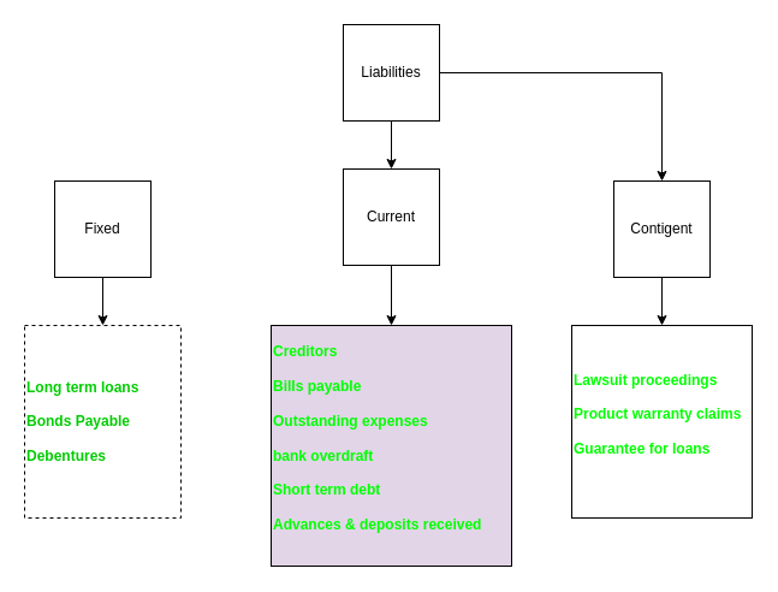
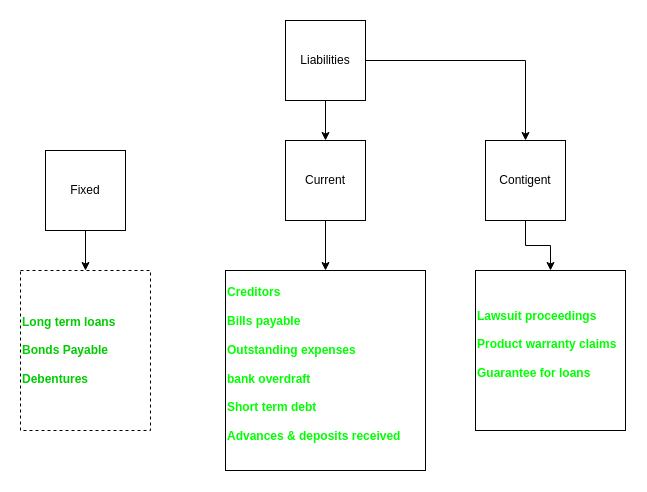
- <mxCell id="12" value="Contigent" style="whiteSpace=wrap;html=1;aspect=fixed;" parent="1" vertex="1"><mxGeometry x="510" y="150" width="80" height="80" as="geometry" /></mxCell>
+ <mxCell id="12" value="Contigent" style="whiteSpace=wrap;html=1;aspect=fixed;" parent="1" vertex="1"><mxGeometry x="485" y="140" width="80" height="80" as="geometry" /></mxCell>
- <mxCell id="10" value="&lt;b&gt;&lt;font color=&quot;#00ff00&quot;&gt;Creditors&lt;br&gt;&lt;br&gt;Bills payable&lt;br&gt;&lt;br&gt;Outstanding expenses&lt;br&gt;&lt;br&gt;bank overdraft&lt;br&gt;&lt;br&gt;Short term debt&lt;br&gt;&lt;br&gt;Advances &amp;amp; deposits received&lt;/font&gt;&lt;/b&gt;&lt;br&gt;&lt;ul&gt;&lt;/ul&gt;" style="rounded=0;whiteSpace=wrap;html=1;align=left;fillColor=#e1d5e7;" parent="1" vertex="1"><mxGeometry x="225" y="270" width="200" height="200" as="geometry" /></mxCell>
+ <mxCell id="10" value="&lt;b&gt;&lt;font color=&quot;#00ff00&quot;&gt;Creditors&lt;br&gt;&lt;br&gt;Bills payable&lt;br&gt;&lt;br&gt;Outstanding expenses&lt;br&gt;&lt;br&gt;bank overdraft&lt;br&gt;&lt;br&gt;Short term debt&lt;br&gt;&lt;br&gt;Advances &amp;amp; deposits received&lt;/font&gt;&lt;/b&gt;&lt;br&gt;&lt;ul&gt;&lt;/ul&gt;" style="rounded=0;whiteSpace=wrap;html=1;align=left;" parent="1" vertex="1"><mxGeometry x="225" y="270" width="200" height="200" as="geometry" /></mxCell>
